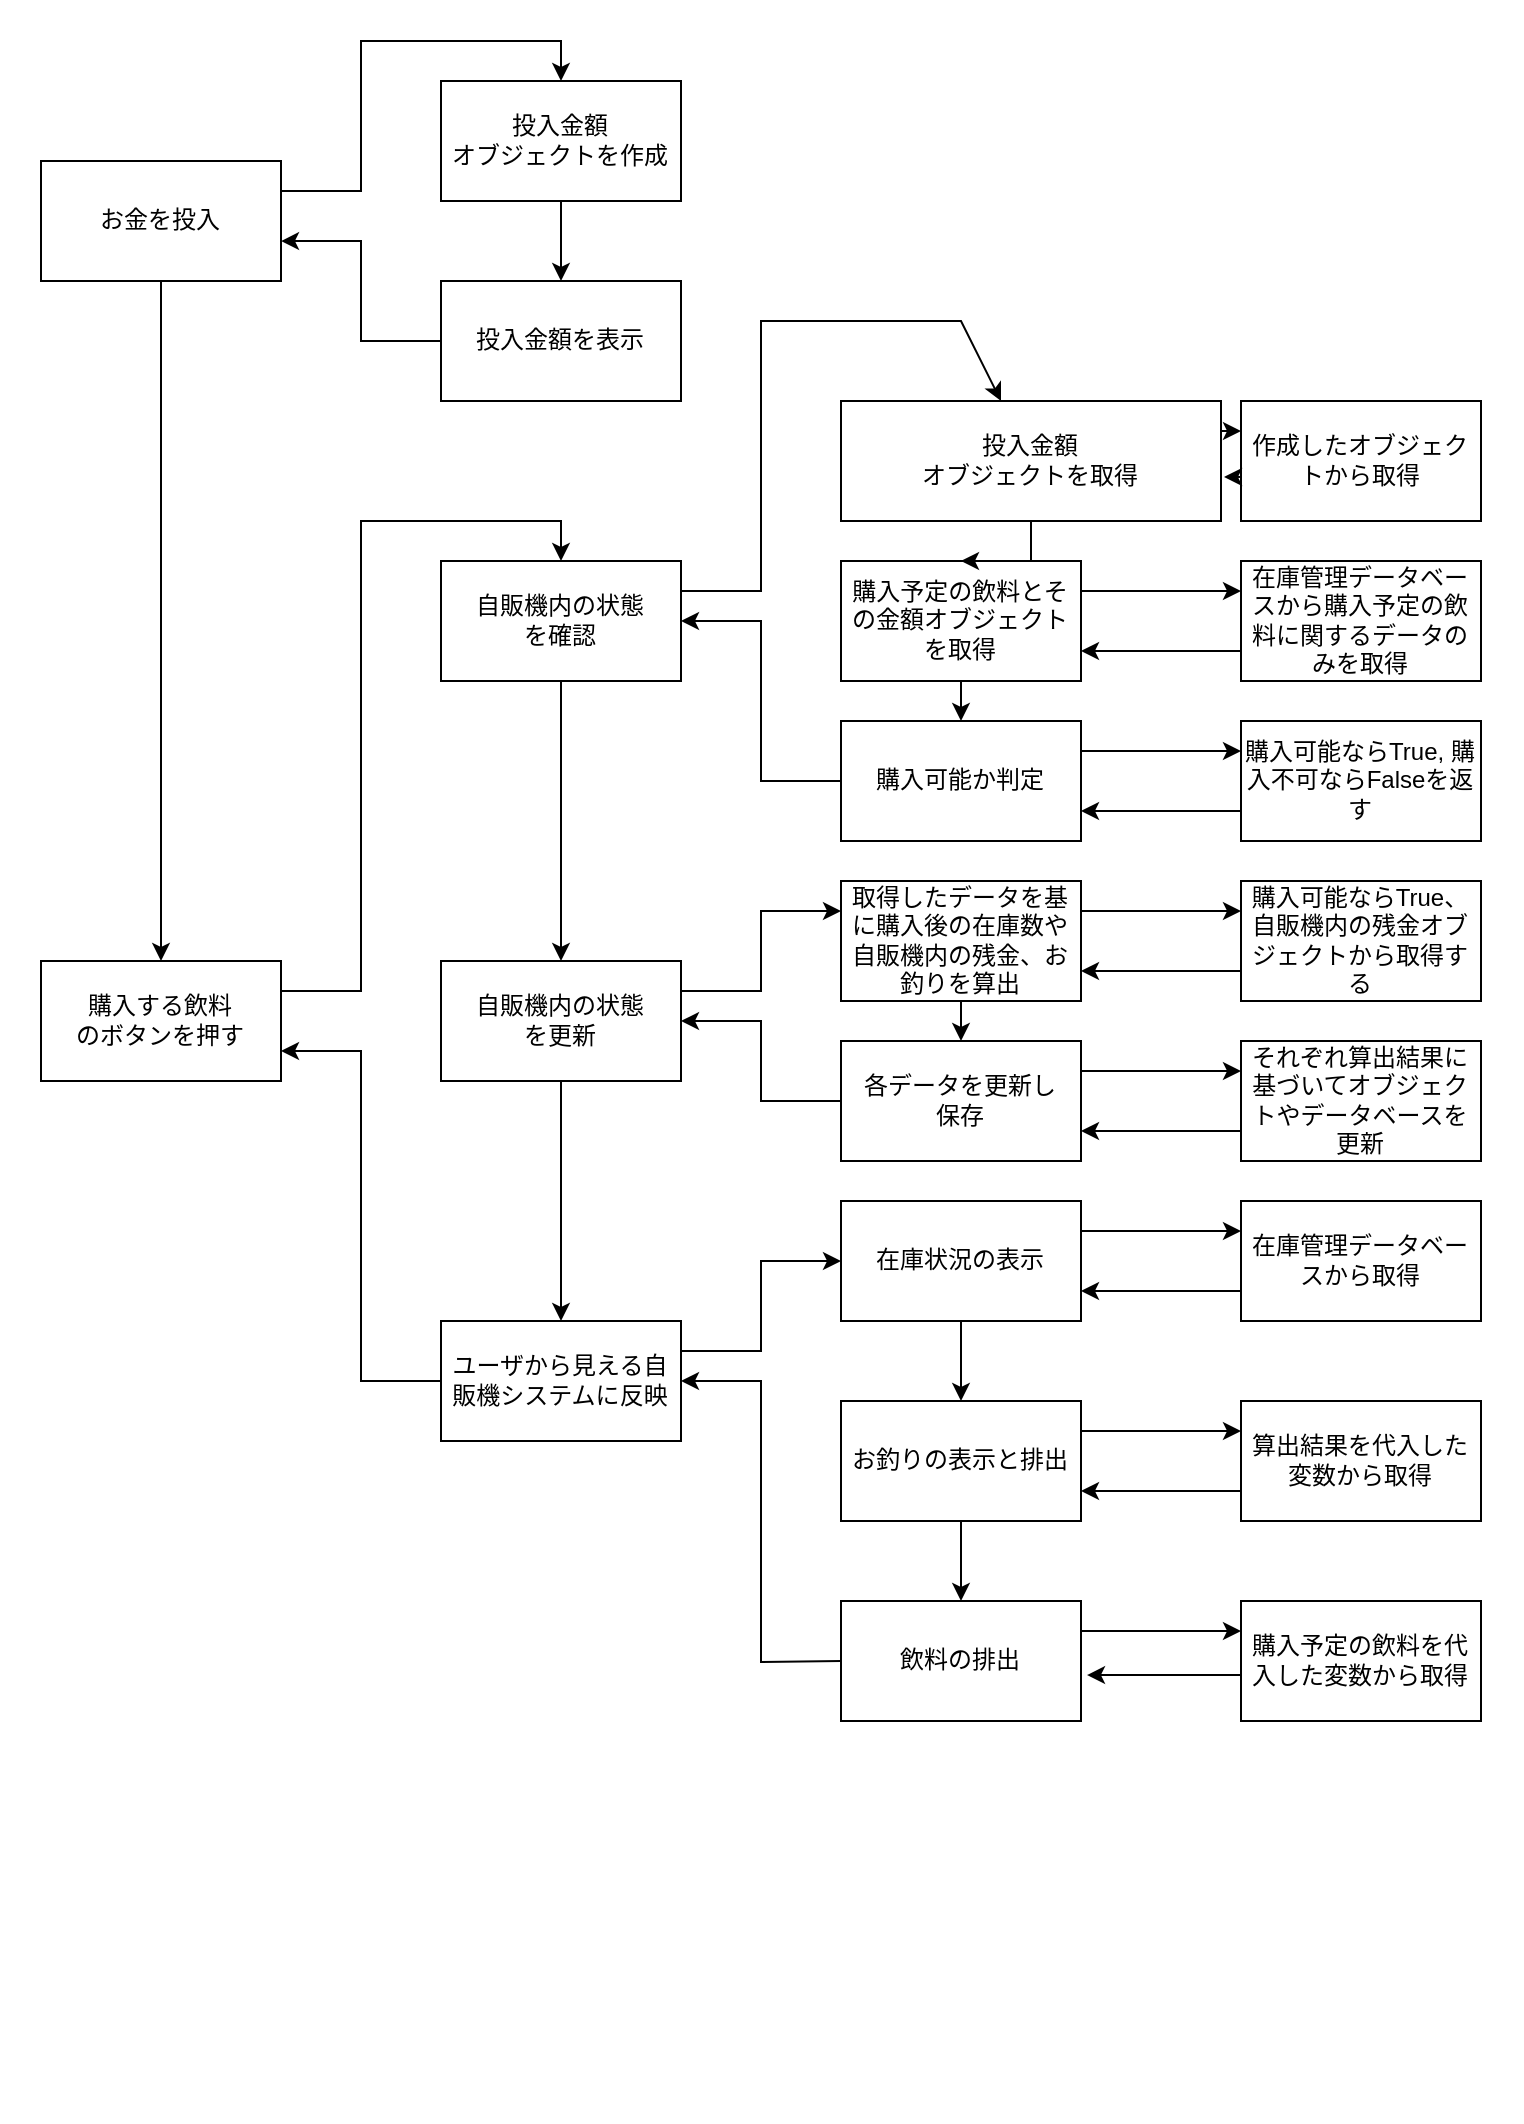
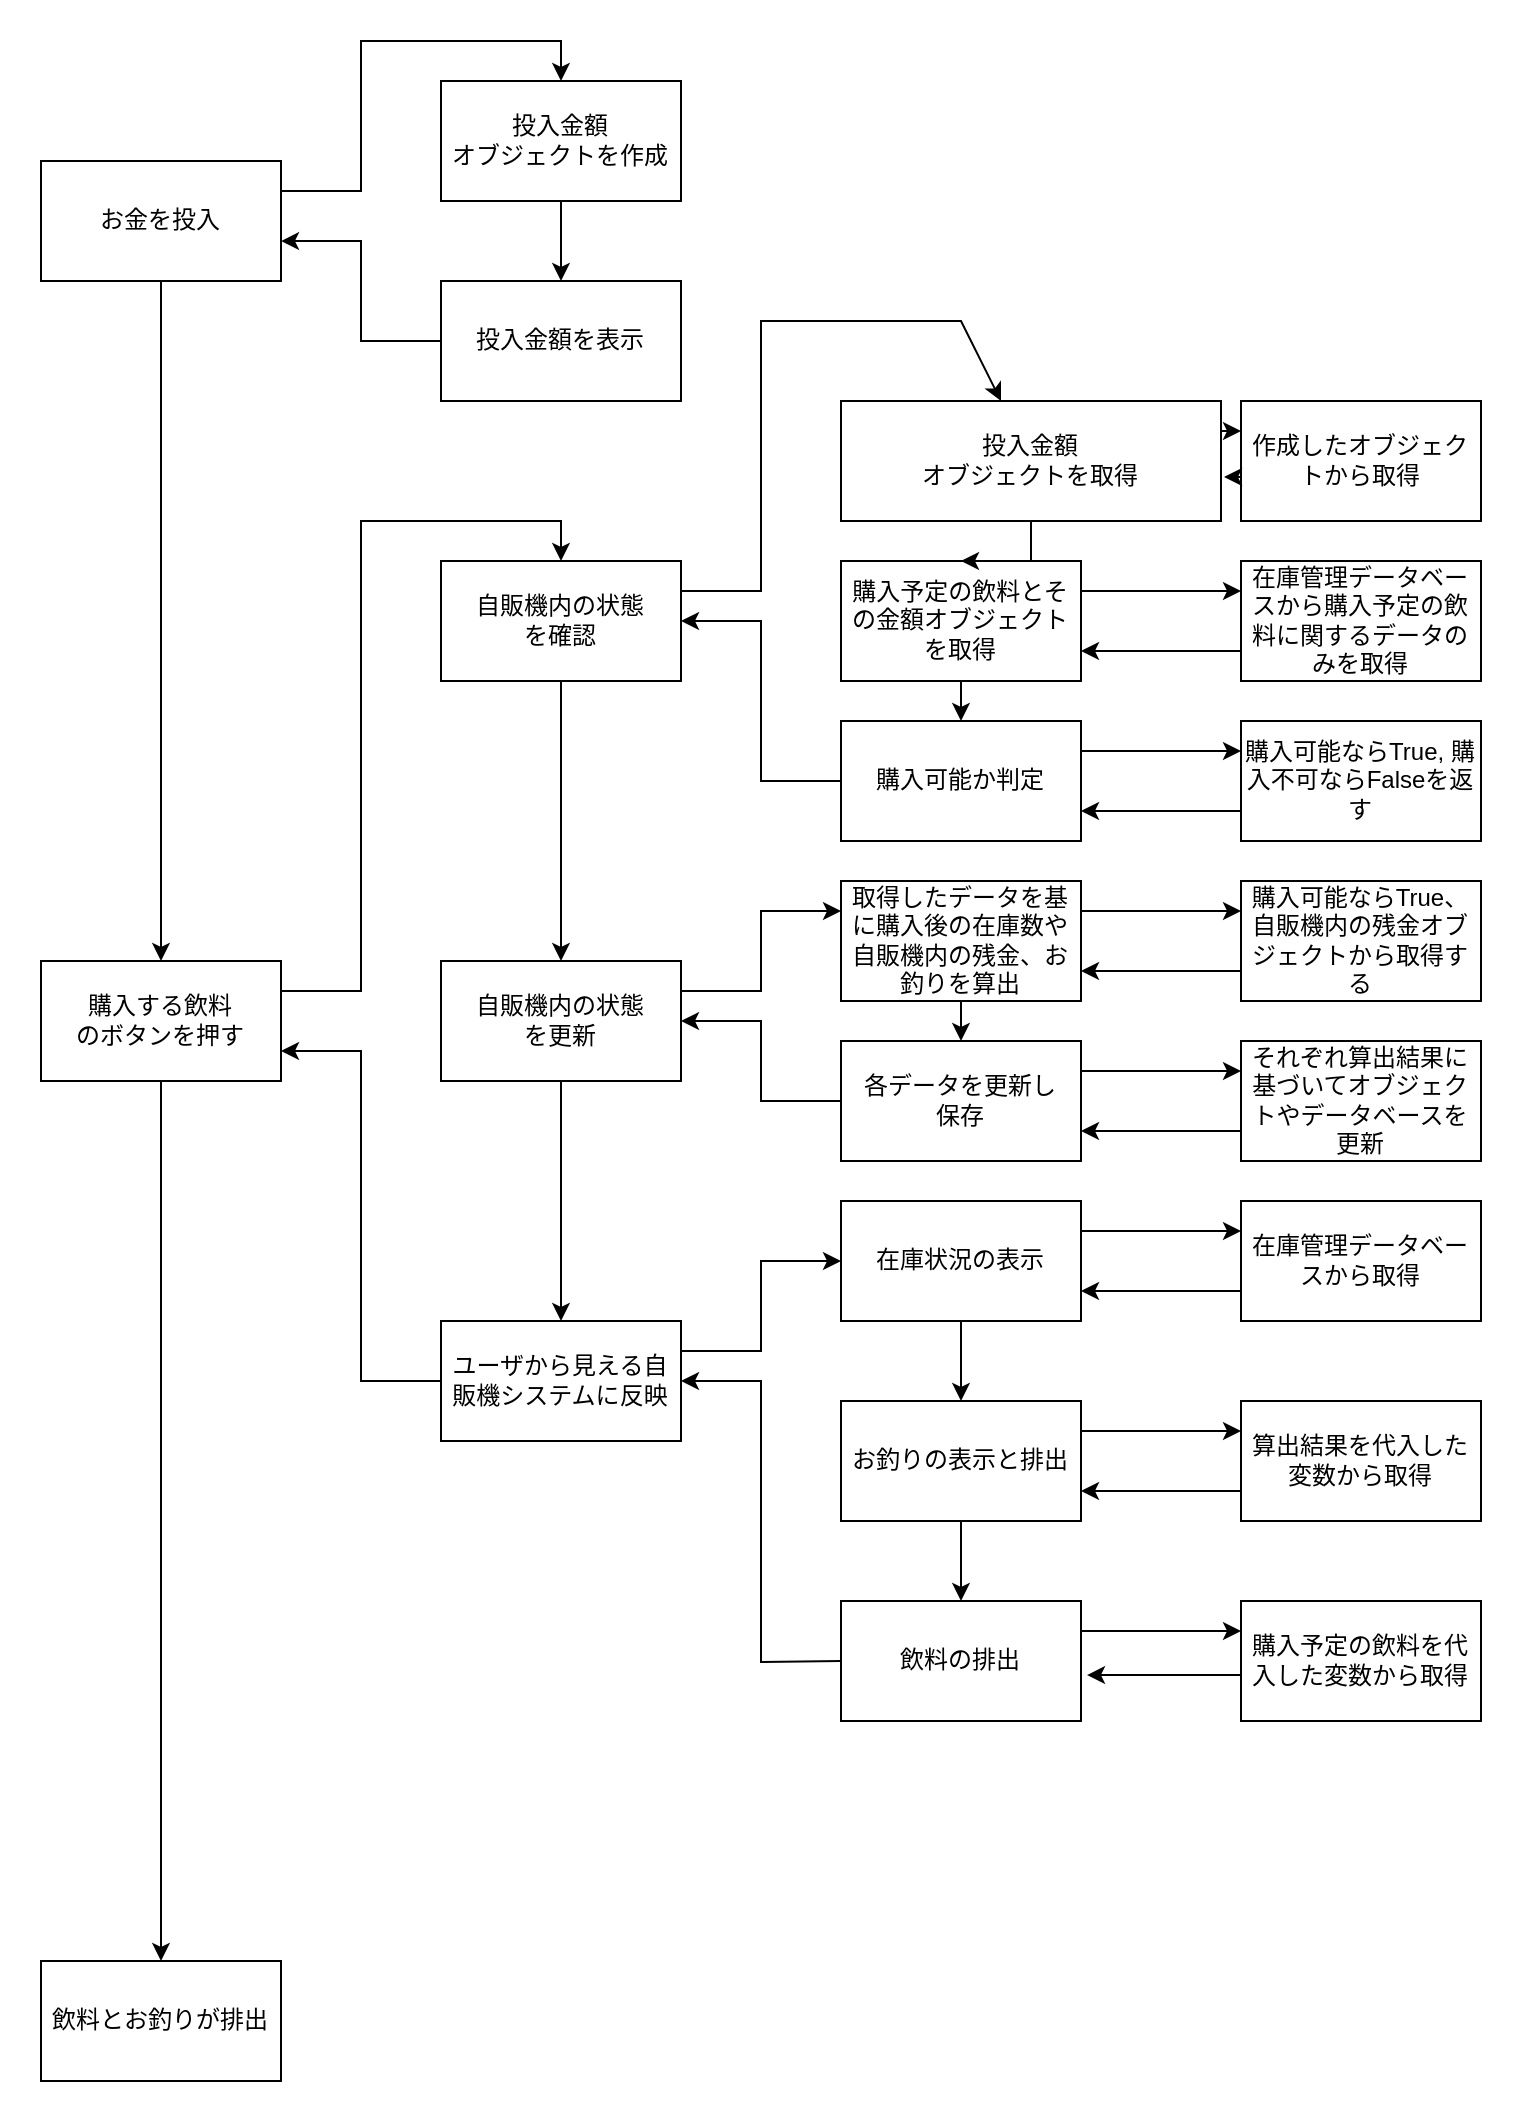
+ <mxCell id="6" value="" style="endArrow=classic;html=1;rounded=0;entryX=0.5;entryY=0;entryDx=0;entryDy=0;exitX=0.5;exitY=1;exitDx=0;exitDy=0;" edge="1" parent="1" source="4" target="5"><mxGeometry width="50" height="50" relative="1" as="geometry"><mxPoint x="280" y="250" as="sourcePoint" /><mxPoint x="90" y="270" as="targetPoint" /></mxGeometry></mxCell>
+ <mxCell id="5" value="飲料とお釣りが排出" style="rounded=0;whiteSpace=wrap;html=1;" vertex="1" parent="1"><mxGeometry x="20" y="980" width="120" height="60" as="geometry" /></mxCell>
